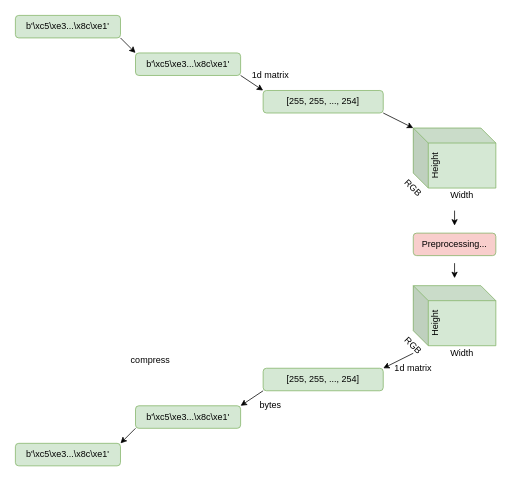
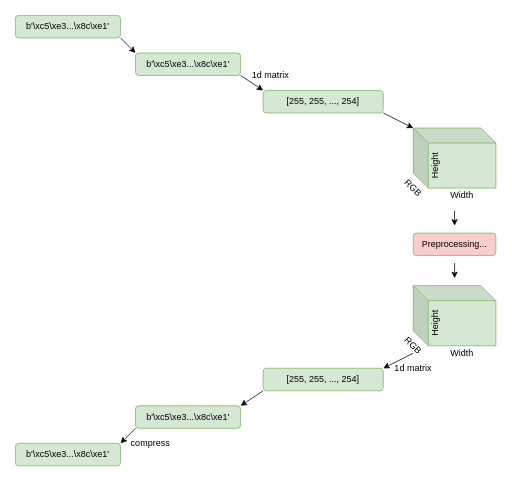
- <mxCell id="26" value="compress" style="text;html=1;strokeColor=none;fillColor=none;align=center;verticalAlign=middle;whiteSpace=wrap;rounded=0;" vertex="1" parent="1"><mxGeometry x="160" y="460" width="80" height="40" as="geometry" /></mxCell>
+ <mxCell id="26" value="compress" style="text;html=1;strokeColor=none;fillColor=none;align=center;verticalAlign=middle;whiteSpace=wrap;rounded=0;" vertex="1" parent="1"><mxGeometry x="160" y="570" width="80" height="40" as="geometry" /></mxCell>
- <mxCell id="27" value="bytes" style="text;html=1;strokeColor=none;fillColor=none;align=center;verticalAlign=middle;whiteSpace=wrap;rounded=0;" vertex="1" parent="1"><mxGeometry x="330" y="520" width="60" height="40" as="geometry" /></mxCell>
